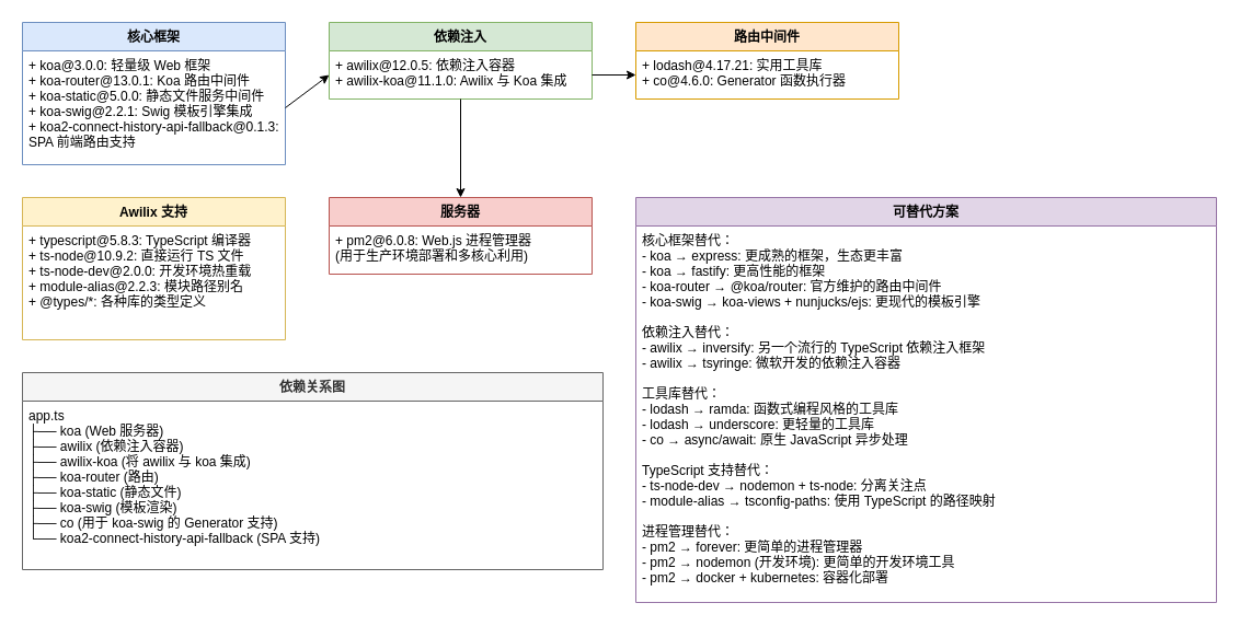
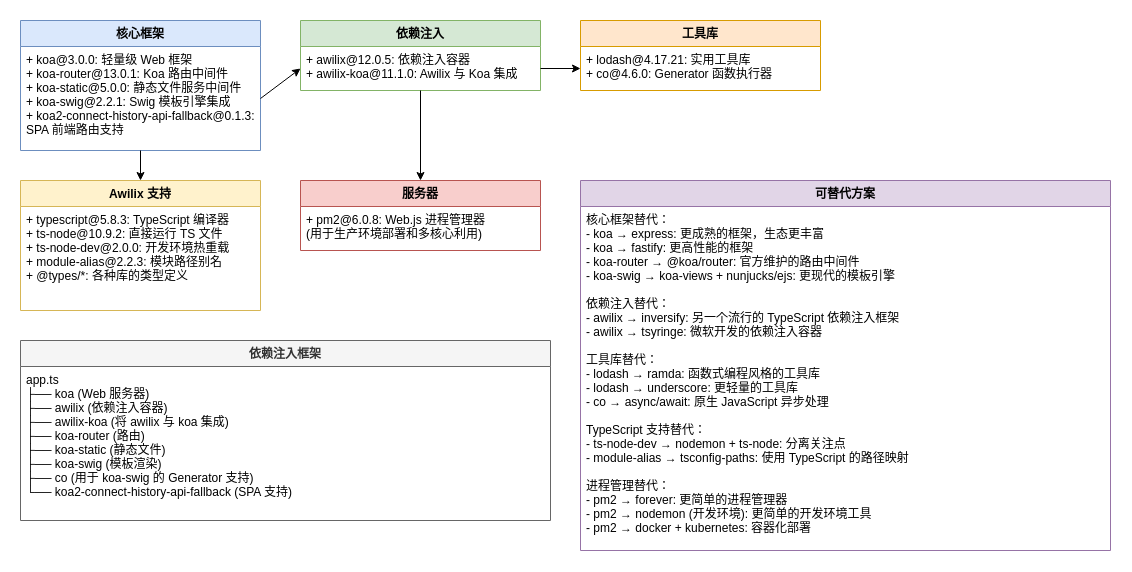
- <mxCell id="6" value="路由中间件" style="swimlane;fontStyle=1;align=center;verticalAlign=top;childLayout=stackLayout;horizontal=1;startSize=26;horizontalStack=0;resizeParent=1;resizeParentMax=0;resizeLast=0;collapsible=1;marginBottom=0;fillColor=#ffe6cc;strokeColor=#d79b00;" parent="1" vertex="1"><mxGeometry x="580" y="20" width="240" height="70" as="geometry" /></mxCell>
+ <mxCell id="6" value="工具库" style="swimlane;fontStyle=1;align=center;verticalAlign=top;childLayout=stackLayout;horizontal=1;startSize=26;horizontalStack=0;resizeParent=1;resizeParentMax=0;resizeLast=0;collapsible=1;marginBottom=0;fillColor=#ffe6cc;strokeColor=#d79b00;" parent="1" vertex="1"><mxGeometry x="580" y="20" width="240" height="70" as="geometry" /></mxCell>
+ <mxCell id="18" value="" style="endArrow=classic;html=1;exitX=0.5;exitY=1;exitDx=0;exitDy=0;entryX=0.5;entryY=0;entryDx=0;entryDy=0;" parent="1" source="2" target="8" edge="1"><mxGeometry width="50" height="50" relative="1" as="geometry"><mxPoint x="540" y="430" as="sourcePoint" /><mxPoint x="590" y="380" as="targetPoint" /></mxGeometry></mxCell>
- <mxCell id="14" value="依赖关系图" style="swimlane;fontStyle=1;align=center;verticalAlign=top;childLayout=stackLayout;horizontal=1;startSize=26;horizontalStack=0;resizeParent=1;resizeParentMax=0;resizeLast=0;collapsible=1;marginBottom=0;fillColor=#f5f5f5;strokeColor=#666666;fontColor=#333333;" parent="1" vertex="1"><mxGeometry x="20" y="340" width="530" height="180" as="geometry" /></mxCell>
+ <mxCell id="14" value="依赖注入框架" style="swimlane;fontStyle=1;align=center;verticalAlign=top;childLayout=stackLayout;horizontal=1;startSize=26;horizontalStack=0;resizeParent=1;resizeParentMax=0;resizeLast=0;collapsible=1;marginBottom=0;fillColor=#f5f5f5;strokeColor=#666666;fontColor=#333333;" parent="1" vertex="1"><mxGeometry x="20" y="340" width="530" height="180" as="geometry" /></mxCell>
